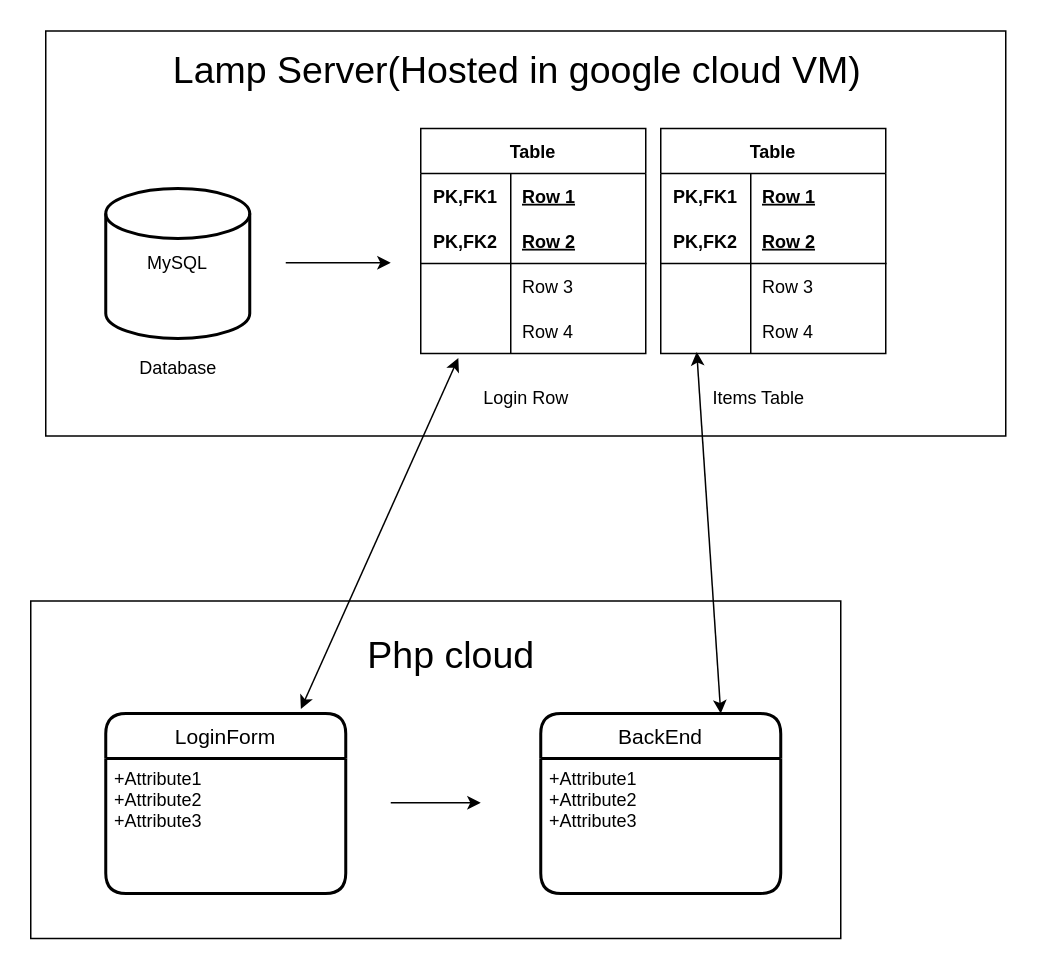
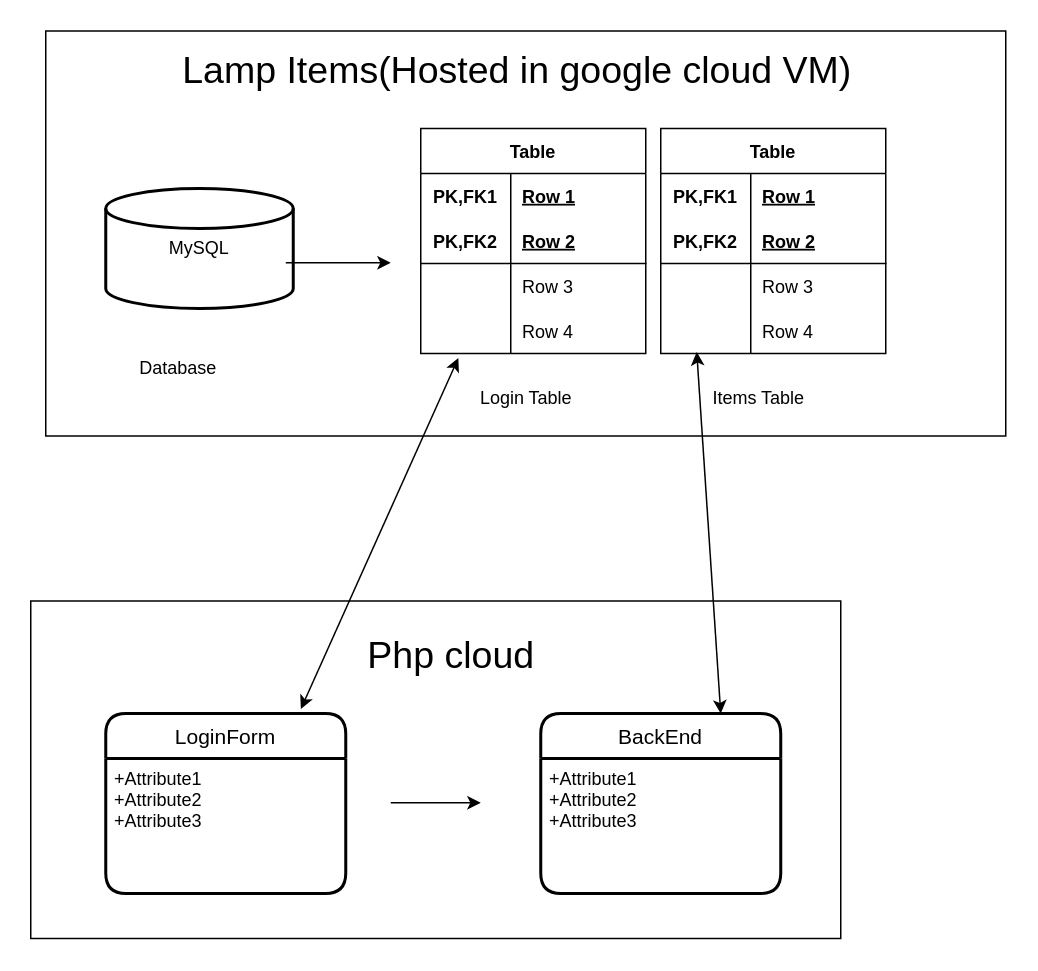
- <mxCell id="41" value="Lamp Server(Hosted in google cloud VM)" style="text;html=1;align=center;verticalAlign=middle;resizable=0;points=[];autosize=1;strokeColor=none;fillColor=none;fontColor=default;fontSize=25;" vertex="1" parent="1"><mxGeometry x="109" y="25" width="470" height="40" as="geometry" /></mxCell>
+ <mxCell id="41" value="Lamp Items(Hosted in google cloud VM)" style="text;html=1;align=center;verticalAlign=middle;resizable=0;points=[];autosize=1;strokeColor=none;fillColor=none;fontColor=default;fontSize=25;" vertex="1" parent="1"><mxGeometry x="109" y="25" width="470" height="40" as="geometry" /></mxCell>
- <mxCell id="4" value="MySQL" style="strokeWidth=2;html=1;shape=mxgraph.flowchart.database;whiteSpace=wrap;fillColor=default;strokeColor=default;fontColor=default;" vertex="1" parent="1"><mxGeometry x="70" y="125" width="96" height="100" as="geometry" /></mxCell>
+ <mxCell id="4" value="MySQL" style="strokeWidth=2;html=1;shape=mxgraph.flowchart.database;whiteSpace=wrap;fillColor=default;strokeColor=default;fontColor=default;" vertex="1" parent="1"><mxGeometry x="70" y="125" width="125" height="80" as="geometry" /></mxCell>
- <mxCell id="23" value="Login Row" style="text;html=1;align=center;verticalAlign=middle;resizable=0;points=[];autosize=1;strokeColor=none;fillColor=none;fontColor=default;" vertex="1" parent="1"><mxGeometry x="310" y="255" width="80" height="20" as="geometry" /></mxCell>
+ <mxCell id="23" value="Login Table" style="text;html=1;align=center;verticalAlign=middle;resizable=0;points=[];autosize=1;strokeColor=none;fillColor=none;fontColor=default;" vertex="1" parent="1"><mxGeometry x="310" y="255" width="80" height="20" as="geometry" /></mxCell>
